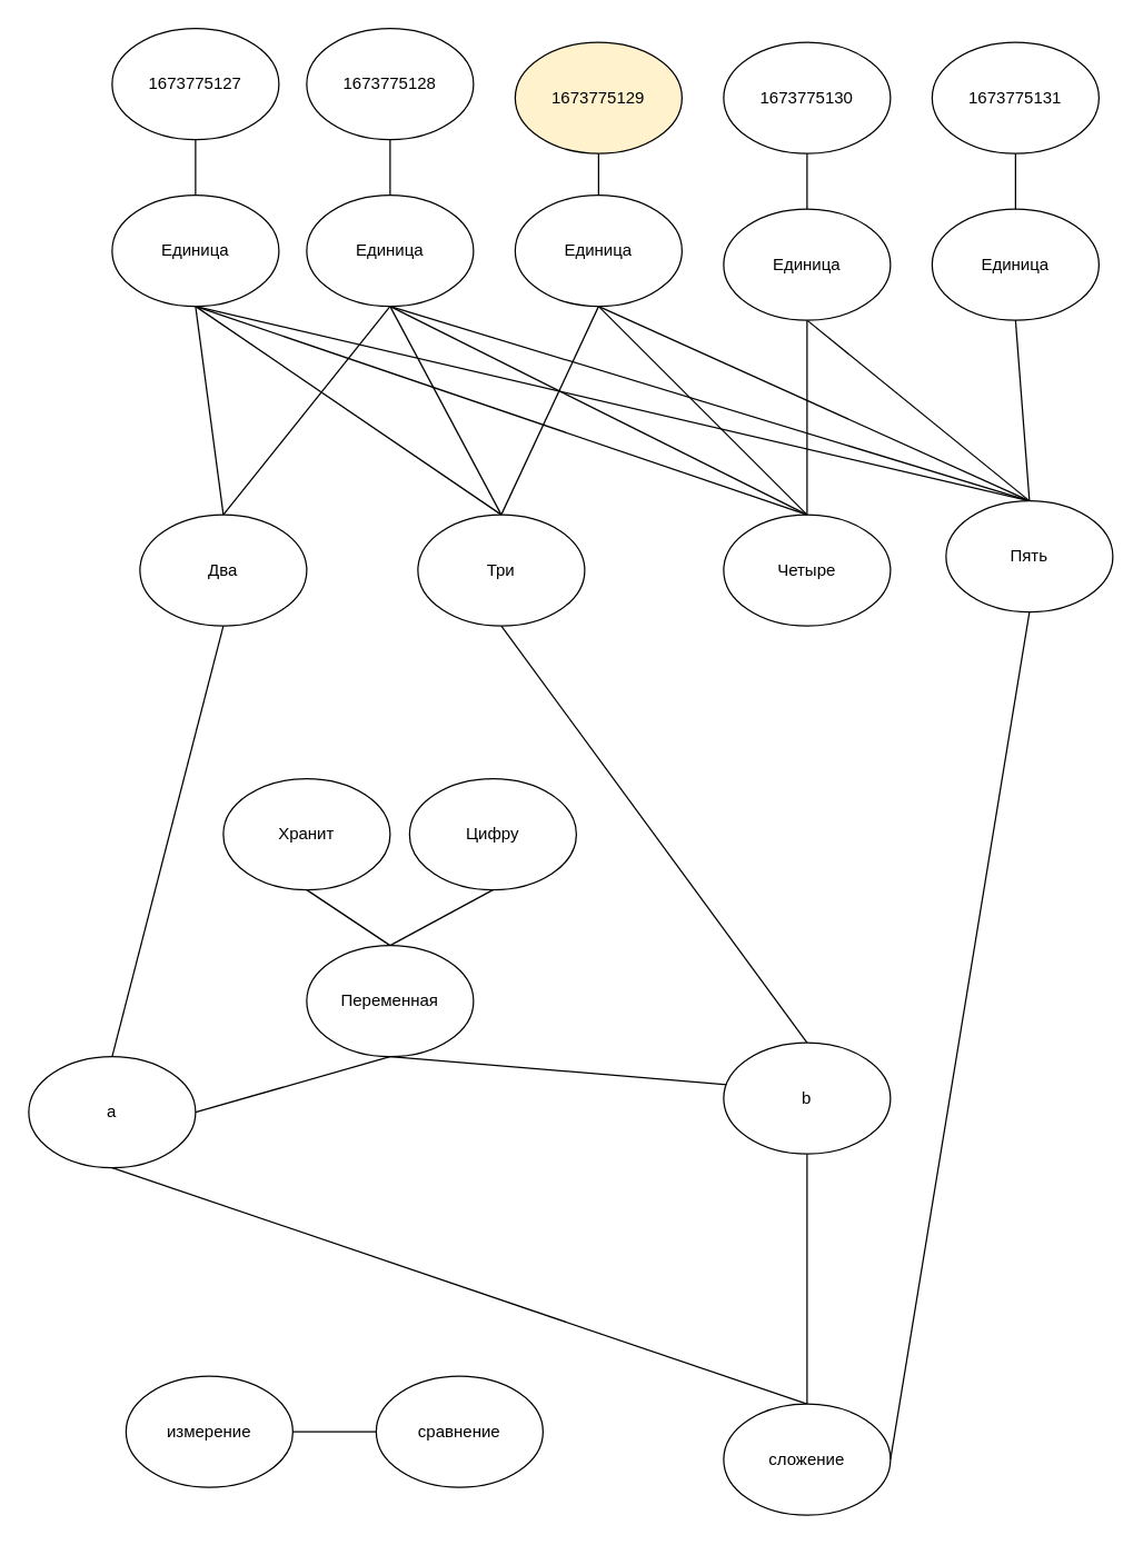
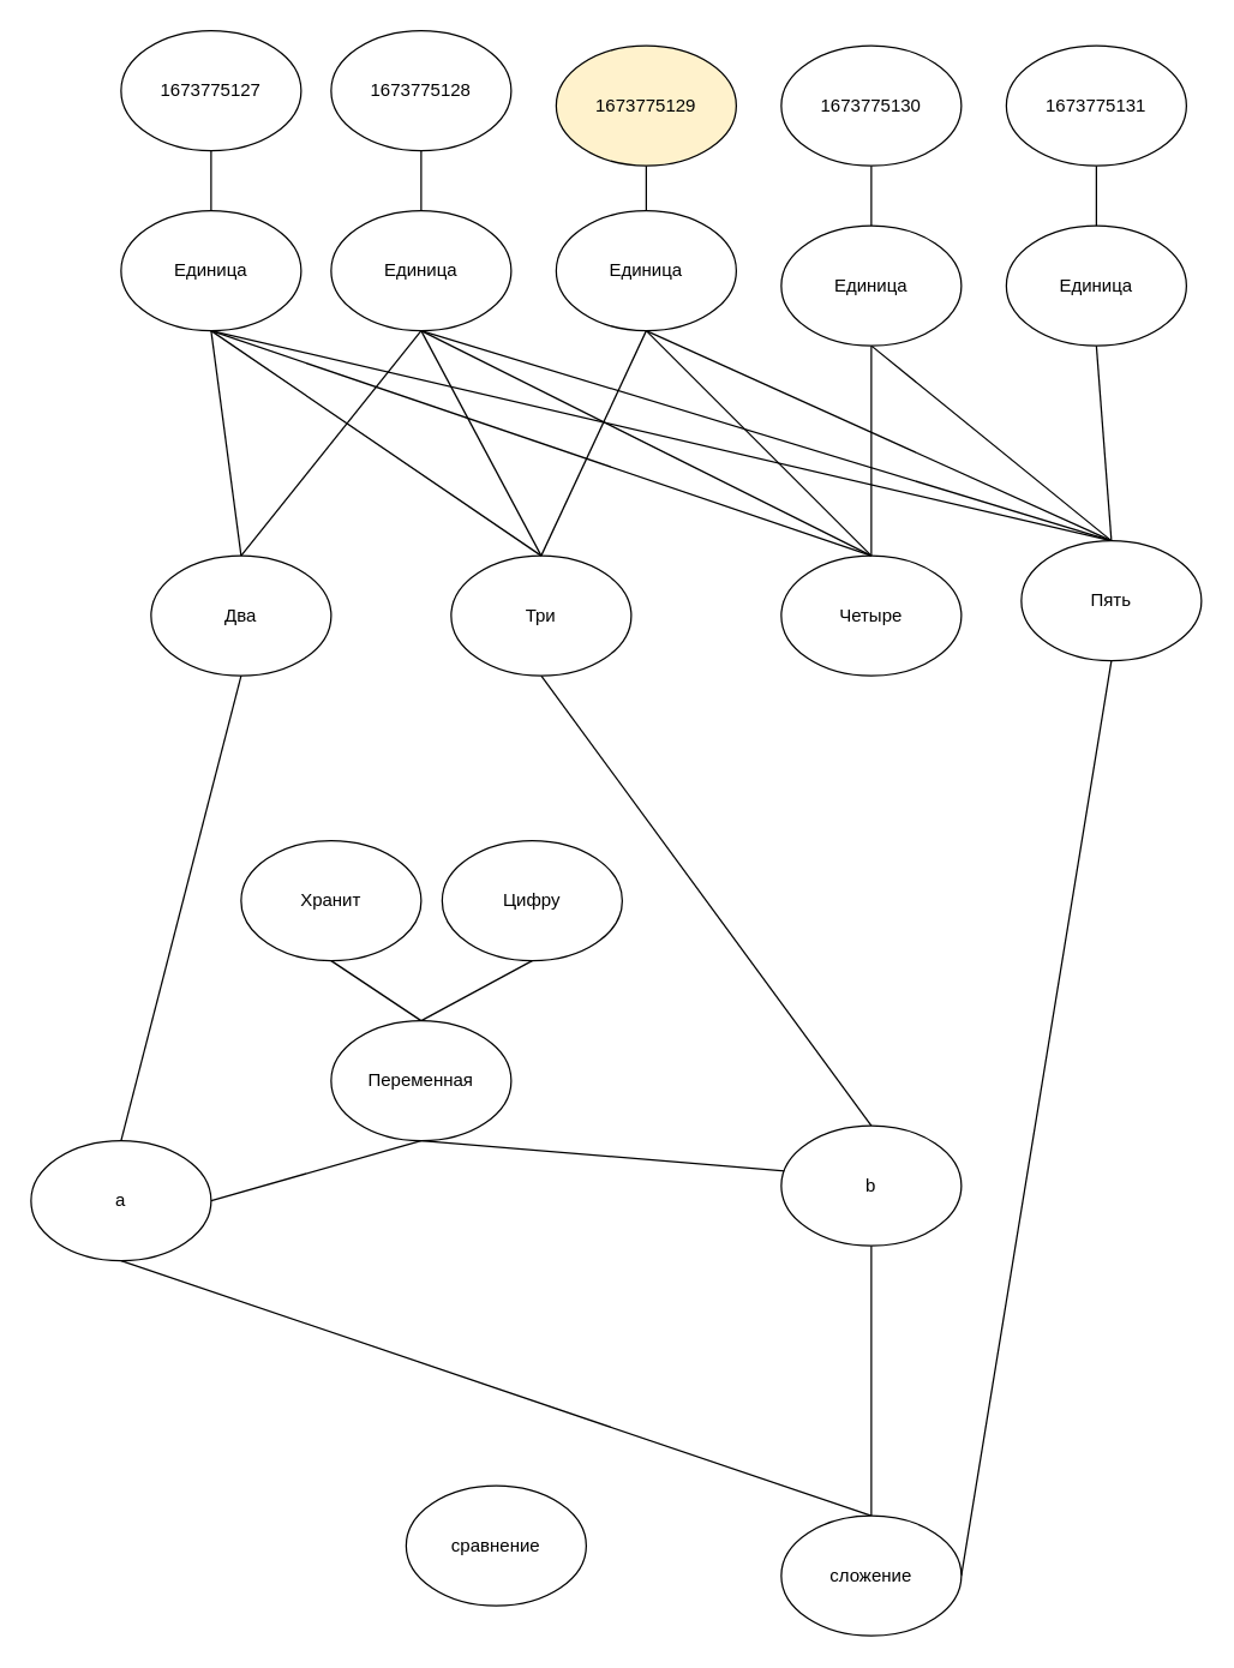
- <mxCell id="51" value="измерение" style="ellipse;whiteSpace=wrap;html=1;" vertex="1" parent="1"><mxGeometry x="90" y="990" width="120" height="80" as="geometry" /></mxCell>
- <mxCell id="50" style="rounded=0;orthogonalLoop=1;jettySize=auto;html=1;exitX=1;exitY=0.5;exitDx=0;exitDy=0;entryX=0;entryY=0.5;entryDx=0;entryDy=0;endArrow=none;endFill=0;" edge="1" parent="1" source="51" target="52"><mxGeometry relative="1" as="geometry" /></mxCell>
